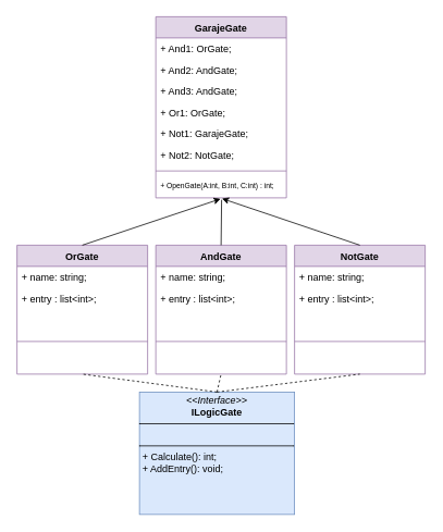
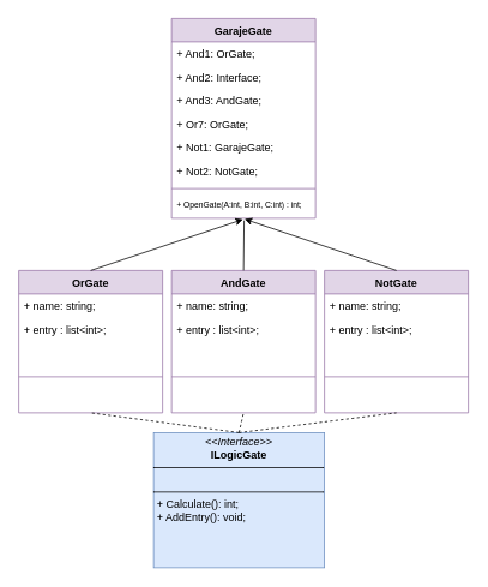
- <mxCell id="20" value="+ And2: AndGate;&lt;div&gt;&lt;div&gt;&lt;br&gt;&lt;/div&gt;&lt;/div&gt;" style="text;strokeColor=none;fillColor=none;align=left;verticalAlign=top;spacingLeft=4;spacingRight=4;overflow=hidden;rotatable=0;points=[[0,0.5],[1,0.5]];portConstraint=eastwest;whiteSpace=wrap;html=1;" vertex="1" parent="18"><mxGeometry y="52" width="160" height="26" as="geometry" /></mxCell>
+ <mxCell id="20" value="+ And2: Interface;&lt;div&gt;&lt;div&gt;&lt;br&gt;&lt;/div&gt;&lt;/div&gt;" style="text;strokeColor=none;fillColor=none;align=left;verticalAlign=top;spacingLeft=4;spacingRight=4;overflow=hidden;rotatable=0;points=[[0,0.5],[1,0.5]];portConstraint=eastwest;whiteSpace=wrap;html=1;" vertex="1" parent="18"><mxGeometry y="52" width="160" height="26" as="geometry" /></mxCell>
- <mxCell id="22" value="+ Or1: OrGate;&lt;div&gt;&lt;div&gt;&lt;br&gt;&lt;/div&gt;&lt;/div&gt;" style="text;strokeColor=none;fillColor=none;align=left;verticalAlign=top;spacingLeft=4;spacingRight=4;overflow=hidden;rotatable=0;points=[[0,0.5],[1,0.5]];portConstraint=eastwest;whiteSpace=wrap;html=1;" vertex="1" parent="18"><mxGeometry y="104" width="160" height="26" as="geometry" /></mxCell>
+ <mxCell id="22" value="+ Or7: OrGate;&lt;div&gt;&lt;div&gt;&lt;br&gt;&lt;/div&gt;&lt;/div&gt;" style="text;strokeColor=none;fillColor=none;align=left;verticalAlign=top;spacingLeft=4;spacingRight=4;overflow=hidden;rotatable=0;points=[[0,0.5],[1,0.5]];portConstraint=eastwest;whiteSpace=wrap;html=1;" vertex="1" parent="18"><mxGeometry y="104" width="160" height="26" as="geometry" /></mxCell>
